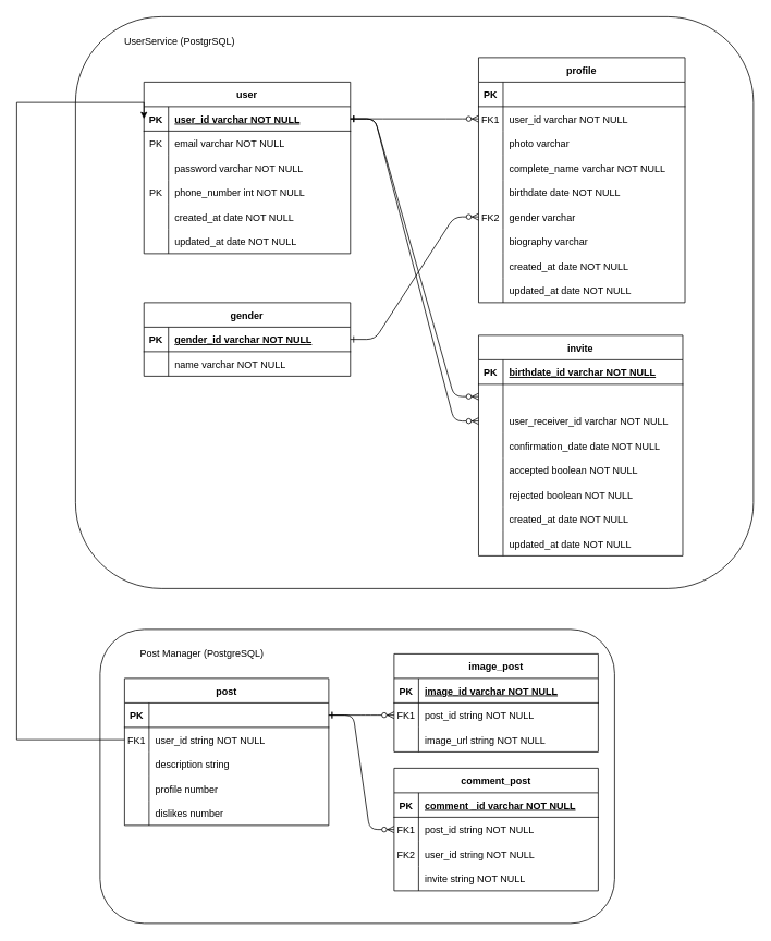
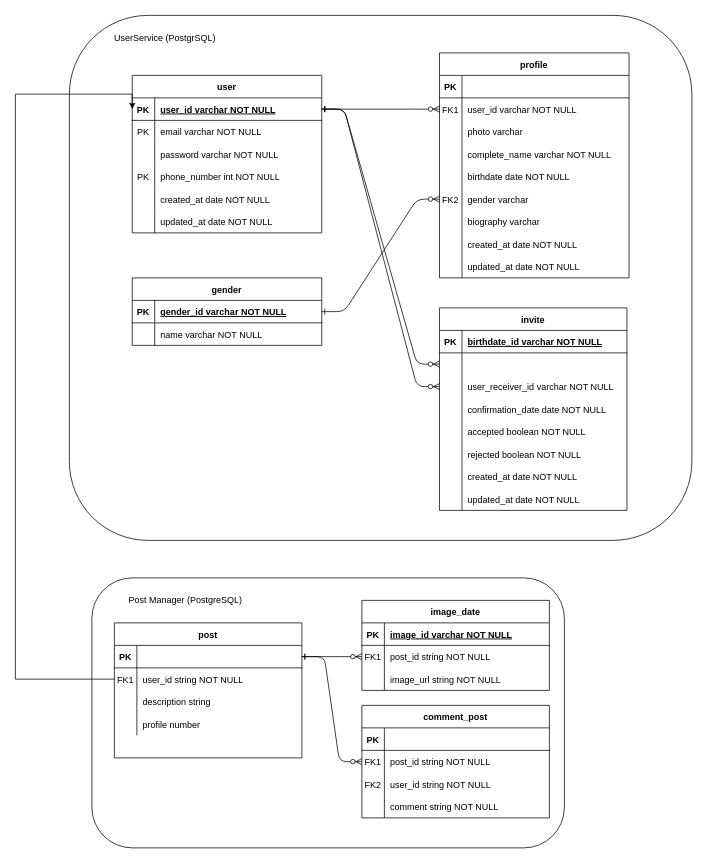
- <mxCell id="20" value="image_post" style="shape=table;startSize=30;container=1;collapsible=1;childLayout=tableLayout;fixedRows=1;rowLines=0;fontStyle=1;align=center;resizeLast=1;" parent="2" vertex="1"><mxGeometry x="360" y="30" width="250" height="120" as="geometry" /></mxCell>
+ <mxCell id="20" value="image_date" style="shape=table;startSize=30;container=1;collapsible=1;childLayout=tableLayout;fixedRows=1;rowLines=0;fontStyle=1;align=center;resizeLast=1;" parent="2" vertex="1"><mxGeometry x="360" y="30" width="250" height="120" as="geometry" /></mxCell>
- <mxCell id="34" value="comment _id varchar NOT NULL " style="shape=partialRectangle;overflow=hidden;connectable=0;fillColor=none;top=0;left=0;bottom=0;right=0;align=left;spacingLeft=6;fontStyle=5;" parent="32" vertex="1"><mxGeometry x="30" width="220" height="30" as="geometry" /></mxCell>
- <mxCell id="18" value="dislikes number" style="shape=partialRectangle;overflow=hidden;connectable=0;fillColor=none;top=0;left=0;bottom=0;right=0;align=left;spacingLeft=6;" parent="16" vertex="1"><mxGeometry x="30" width="220" height="30" as="geometry" /></mxCell>
- <mxCell id="43" value="invite string NOT NULL" style="shape=partialRectangle;overflow=hidden;connectable=0;fillColor=none;top=0;left=0;bottom=0;right=0;align=left;spacingLeft=6;" parent="41" vertex="1"><mxGeometry x="30" width="220" height="30" as="geometry" /></mxCell>
+ <mxCell id="43" value="comment string NOT NULL" style="shape=partialRectangle;overflow=hidden;connectable=0;fillColor=none;top=0;left=0;bottom=0;right=0;align=left;spacingLeft=6;" parent="41" vertex="1"><mxGeometry x="30" width="220" height="30" as="geometry" /></mxCell>
